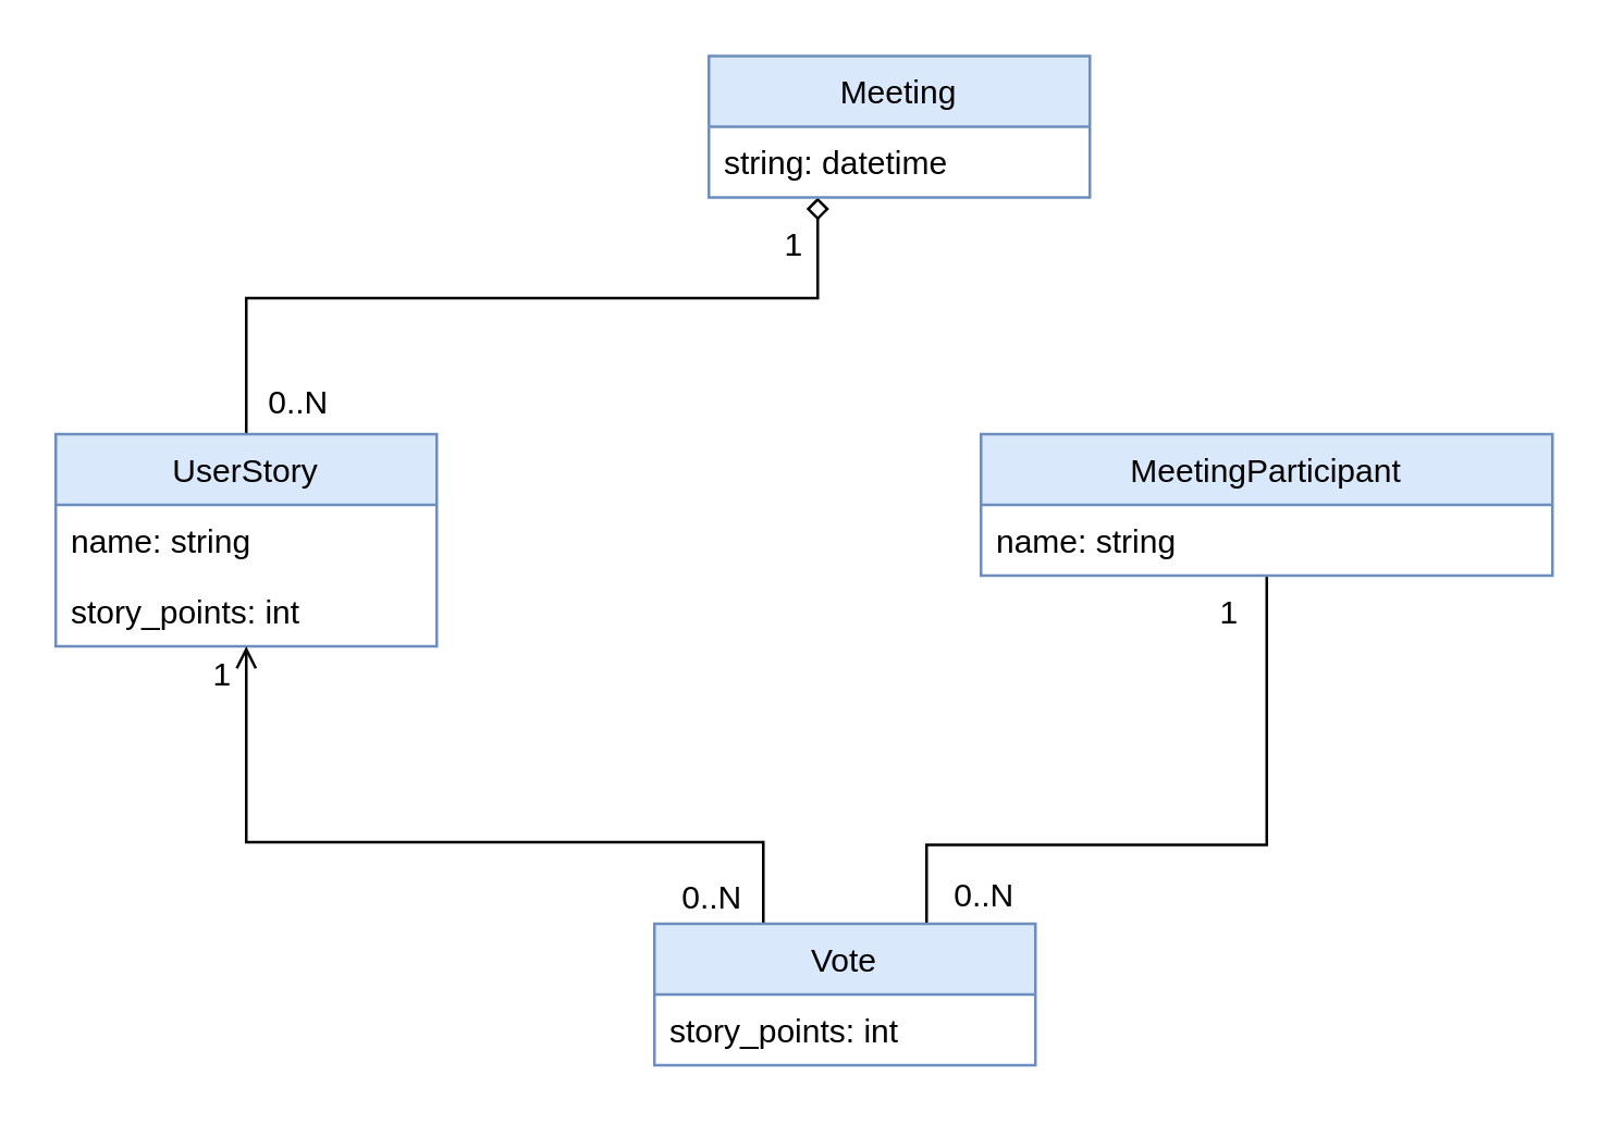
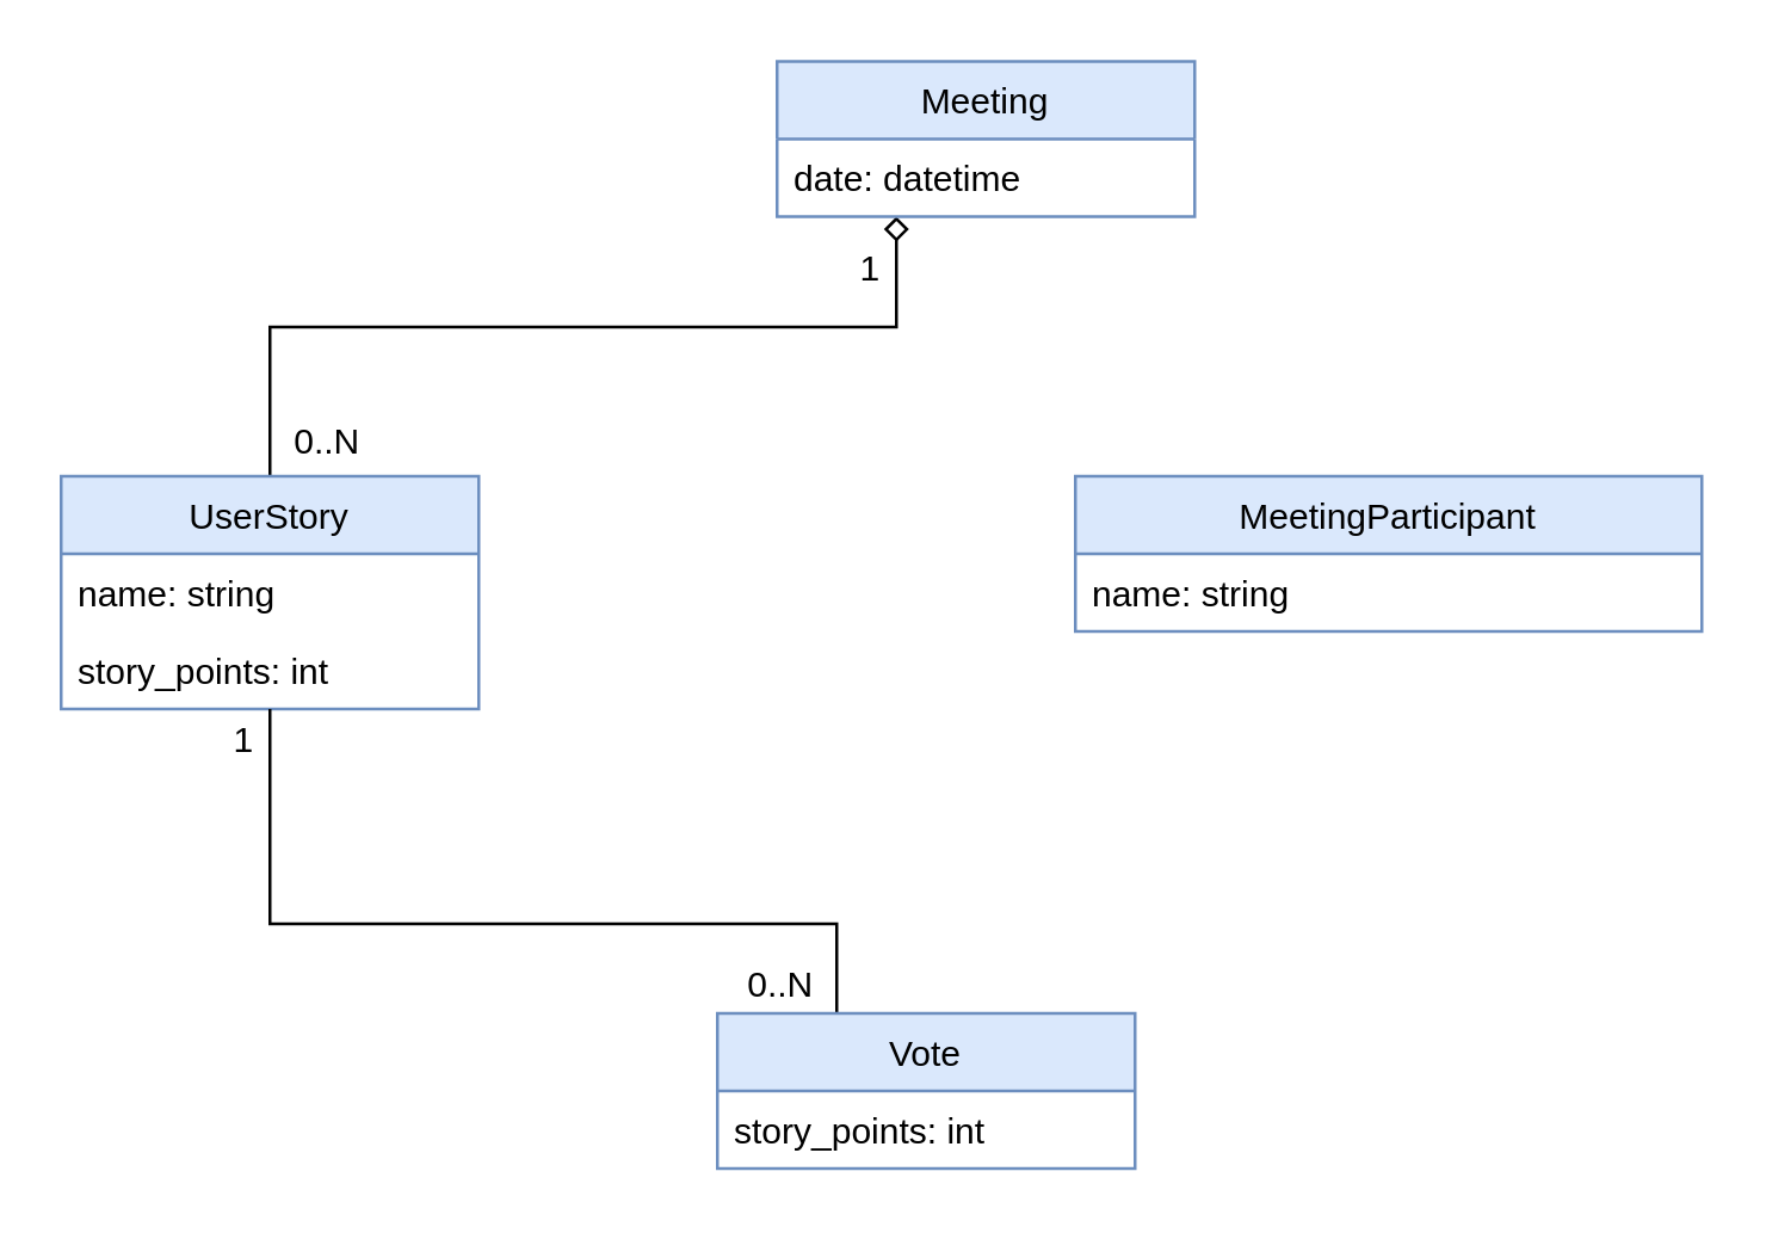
- <mxCell id="17" value="string: datetime" style="text;strokeColor=none;fillColor=none;align=left;verticalAlign=top;spacingLeft=4;spacingRight=4;overflow=hidden;rotatable=0;points=[[0,0.5],[1,0.5]];portConstraint=eastwest;" vertex="1" parent="16"><mxGeometry y="26" width="140" height="26" as="geometry" /></mxCell>
+ <mxCell id="17" value="date: datetime" style="text;strokeColor=none;fillColor=none;align=left;verticalAlign=top;spacingLeft=4;spacingRight=4;overflow=hidden;rotatable=0;points=[[0,0.5],[1,0.5]];portConstraint=eastwest;" vertex="1" parent="16"><mxGeometry y="26" width="140" height="26" as="geometry" /></mxCell>
- <mxCell id="8" style="edgeStyle=orthogonalEdgeStyle;rounded=0;orthogonalLoop=1;jettySize=auto;html=1;endArrow=open;endFill=0;" edge="1" parent="1" source="14" target="5"><mxGeometry relative="1" as="geometry"><Array as="points"><mxPoint x="280" y="309" /><mxPoint x="90" y="309" /></Array></mxGeometry></mxCell>
+ <mxCell id="8" style="edgeStyle=orthogonalEdgeStyle;rounded=0;orthogonalLoop=1;jettySize=auto;html=1;endArrow=none;endFill=0;" edge="1" parent="1" source="14" target="5"><mxGeometry relative="1" as="geometry"><Array as="points"><mxPoint x="280" y="309" /><mxPoint x="90" y="309" /></Array></mxGeometry></mxCell>
- <mxCell id="11" style="edgeStyle=orthogonalEdgeStyle;rounded=0;orthogonalLoop=1;jettySize=auto;html=1;endArrow=none;endFill=0;" edge="1" parent="1" source="14" target="18"><mxGeometry relative="1" as="geometry"><Array as="points"><mxPoint x="340" y="310" /><mxPoint x="465" y="310" /></Array></mxGeometry></mxCell>
- <mxCell id="12" value="1" style="text;html=1;resizable=0;points=[];align=center;verticalAlign=middle;labelBackgroundColor=#ffffff;" vertex="1" connectable="0" parent="11"><mxGeometry x="0.919" y="3" relative="1" as="geometry"><mxPoint x="-12" y="3.5" as="offset" /></mxGeometry></mxCell>
- <mxCell id="13" value="0..N" style="text;html=1;resizable=0;points=[];align=center;verticalAlign=middle;labelBackgroundColor=#ffffff;" vertex="1" connectable="0" parent="11"><mxGeometry x="-0.866" y="1" relative="1" as="geometry"><mxPoint x="21" y="6.5" as="offset" /></mxGeometry></mxCell>
